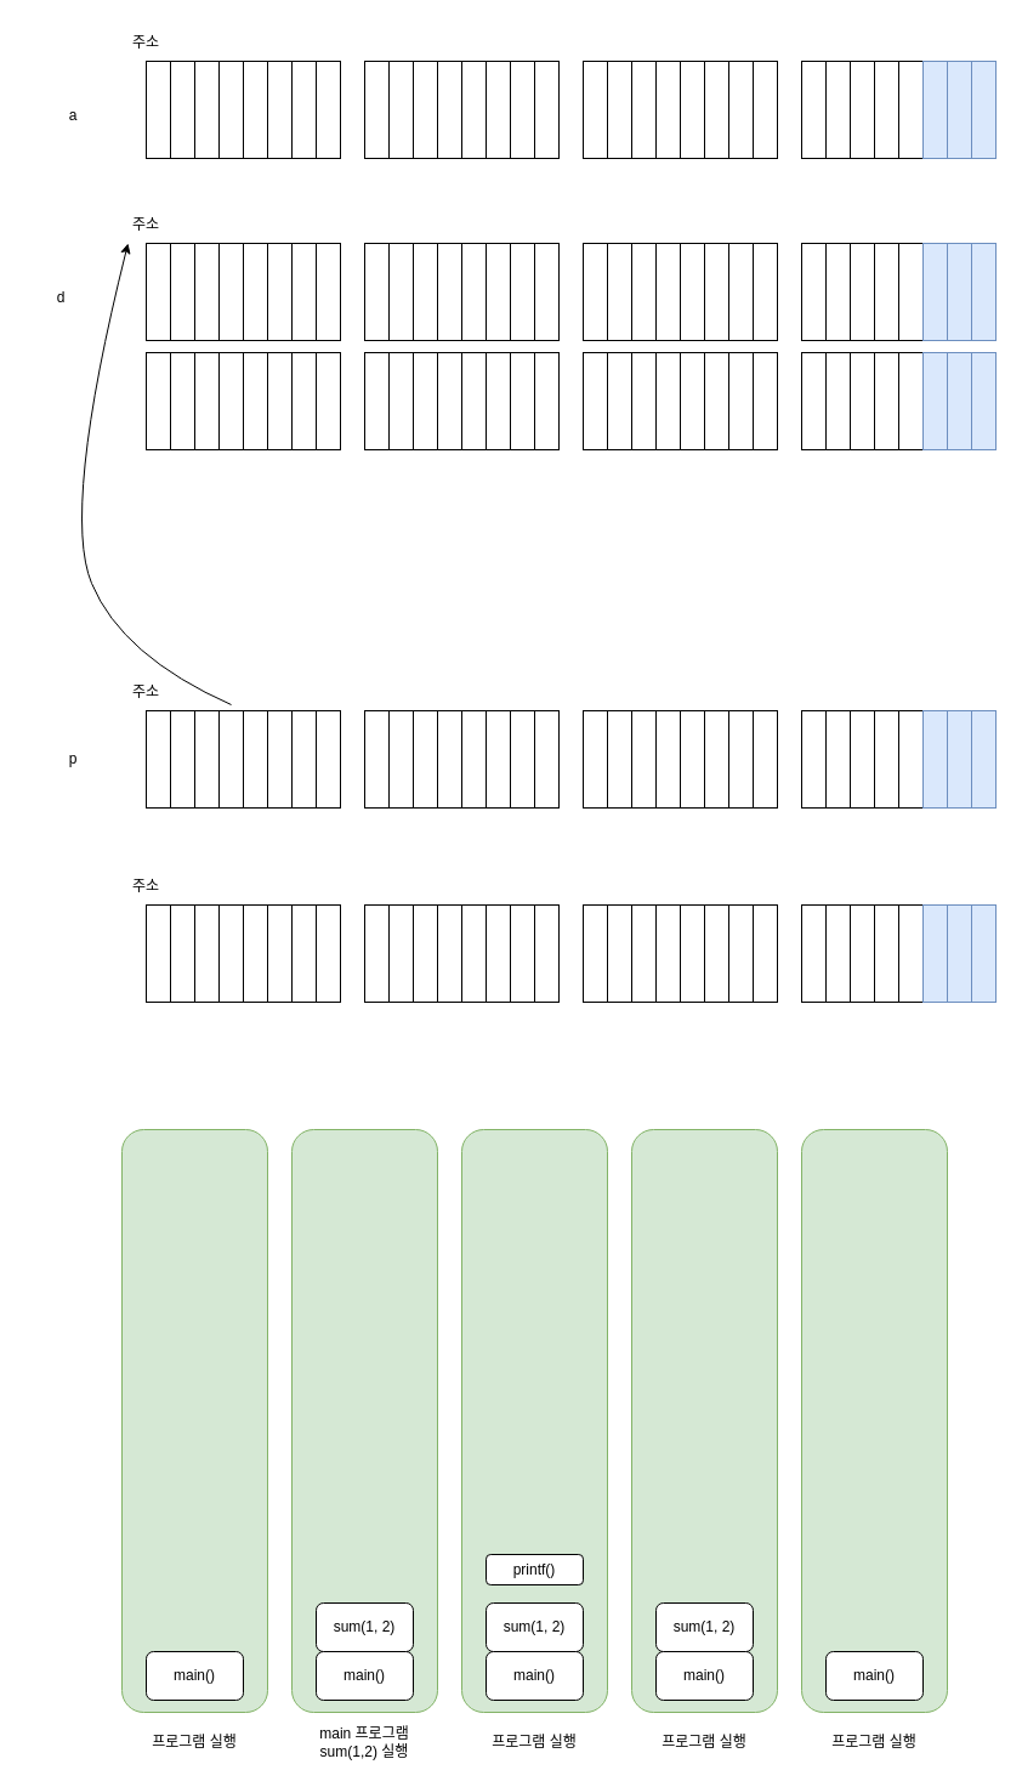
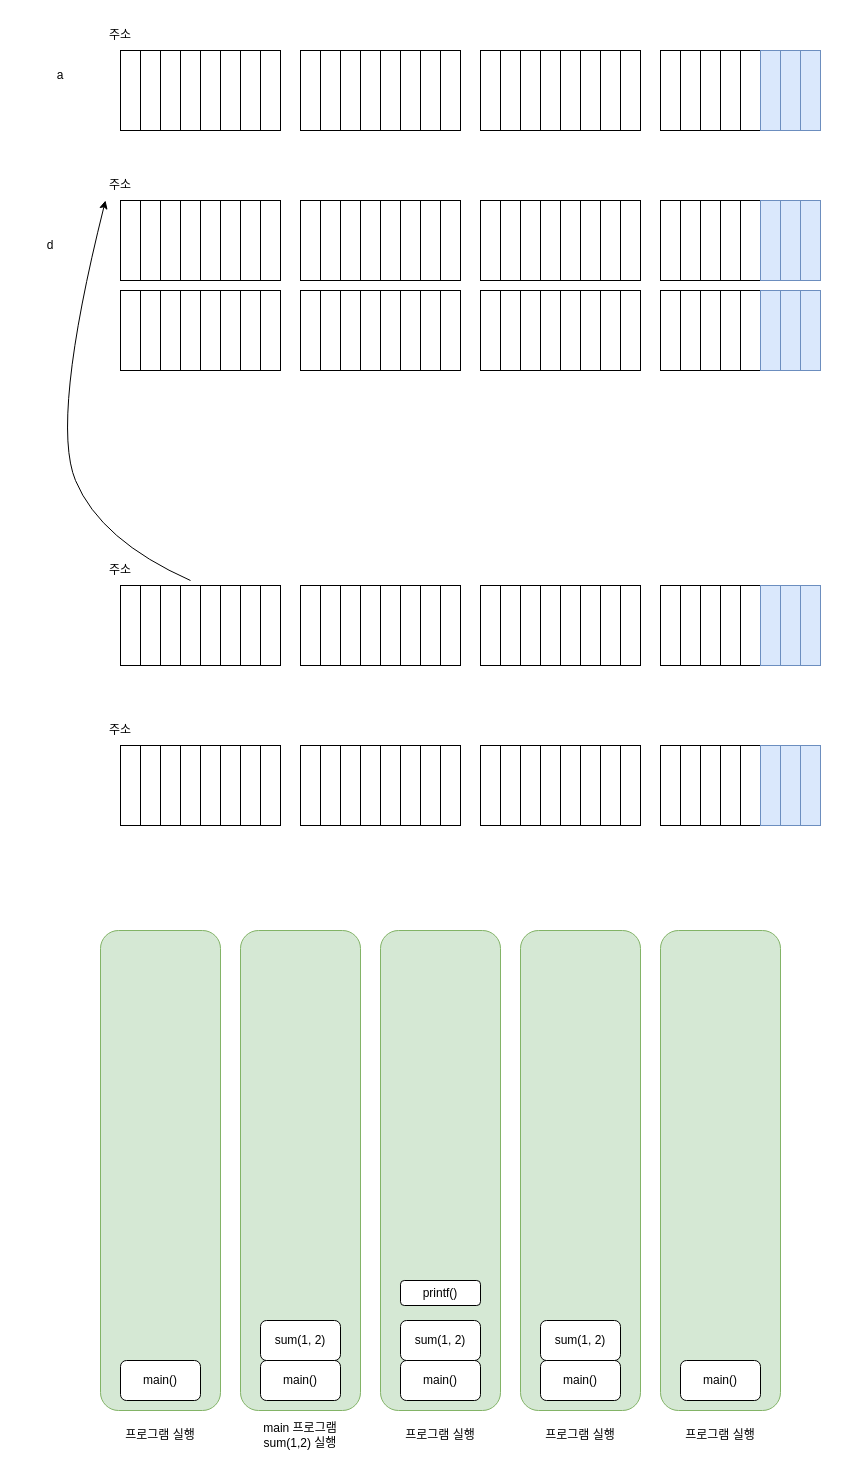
- <mxCell id="88" value="a" style="text;html=1;strokeColor=none;fillColor=none;align=center;verticalAlign=middle;whiteSpace=wrap;rounded=0;" vertex="1" parent="1"><mxGeometry x="30" y="80" width="60" height="30" as="geometry" /></mxCell>
+ <mxCell id="88" value="a" style="text;html=1;strokeColor=none;fillColor=none;align=center;verticalAlign=middle;whiteSpace=wrap;rounded=0;" vertex="1" parent="1"><mxGeometry x="30" y="60" width="60" height="30" as="geometry" /></mxCell>
- <mxCell id="87" value="p" style="text;html=1;strokeColor=none;fillColor=none;align=center;verticalAlign=middle;whiteSpace=wrap;rounded=0;" vertex="1" parent="1"><mxGeometry x="30" y="610" width="60" height="30" as="geometry" /></mxCell>
